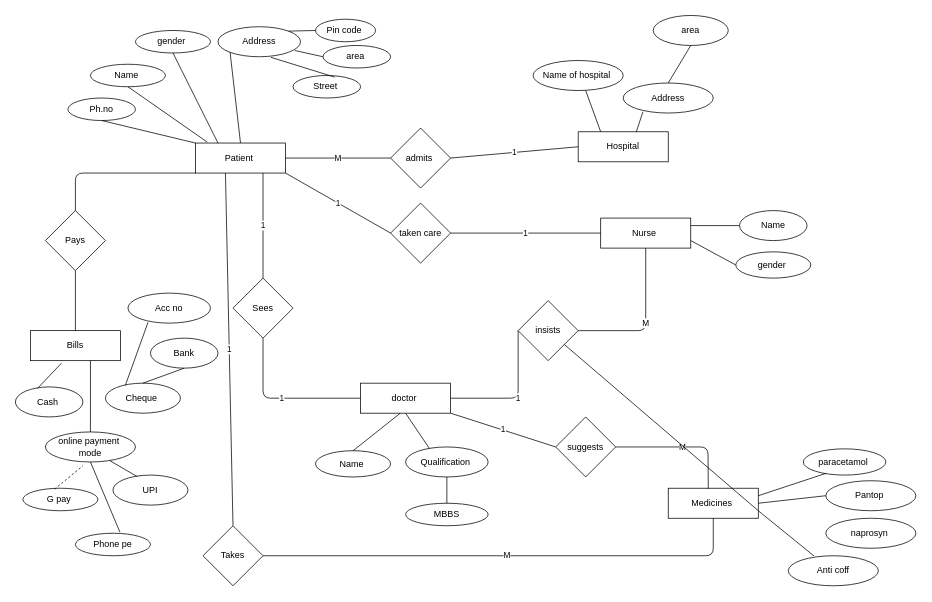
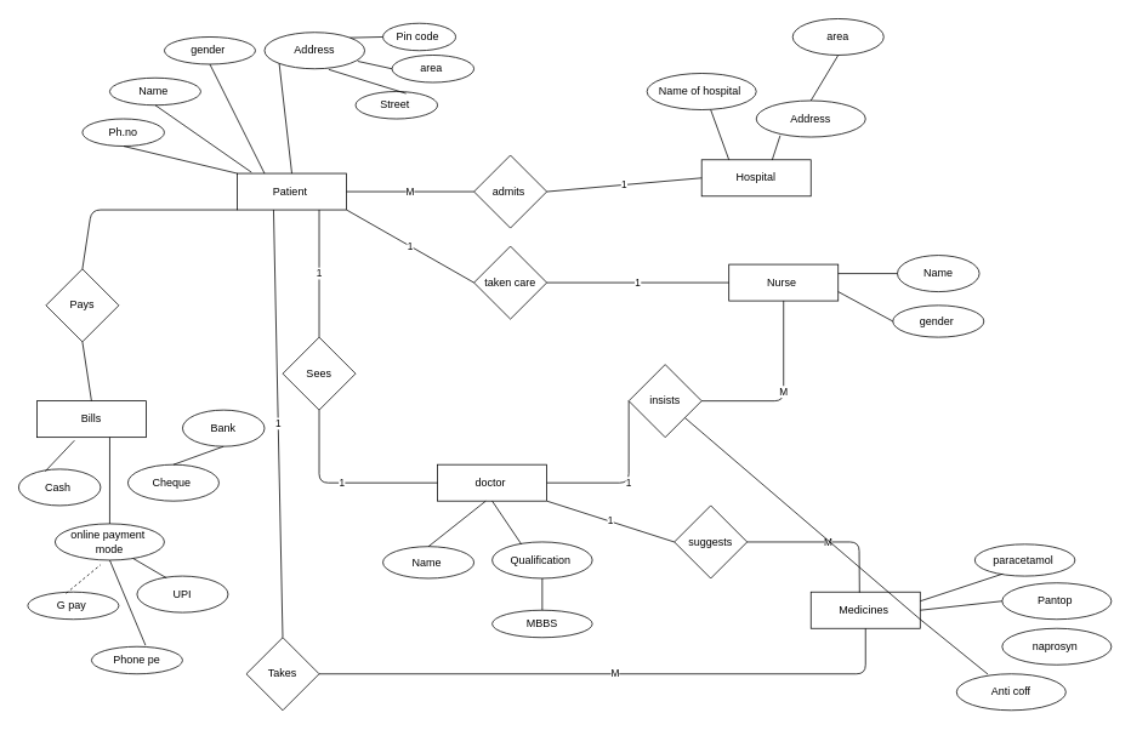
- <mxCell id="49" value="Pays" style="rhombus;whiteSpace=wrap;html=1;" vertex="1" parent="1"><mxGeometry x="60" y="280" width="80" height="80" as="geometry" /></mxCell>
+ <mxCell id="49" value="Pays" style="rhombus;whiteSpace=wrap;html=1;" vertex="1" parent="1"><mxGeometry x="50" y="295" width="80" height="80" as="geometry" /></mxCell>
- <mxCell id="79" value="Acc no" style="ellipse;whiteSpace=wrap;html=1;" vertex="1" parent="1"><mxGeometry x="170" y="390" width="110" height="40" as="geometry" /></mxCell>
- <mxCell id="80" value="" style="endArrow=none;html=1;entryX=0.243;entryY=0.975;entryDx=0;entryDy=0;entryPerimeter=0;exitX=0.266;exitY=0.069;exitDx=0;exitDy=0;exitPerimeter=0;" edge="1" parent="1" source="69" target="79"><mxGeometry width="50" height="50" relative="1" as="geometry"><mxPoint x="90" y="840" as="sourcePoint" /><mxPoint x="140" y="790" as="targetPoint" /></mxGeometry></mxCell>
